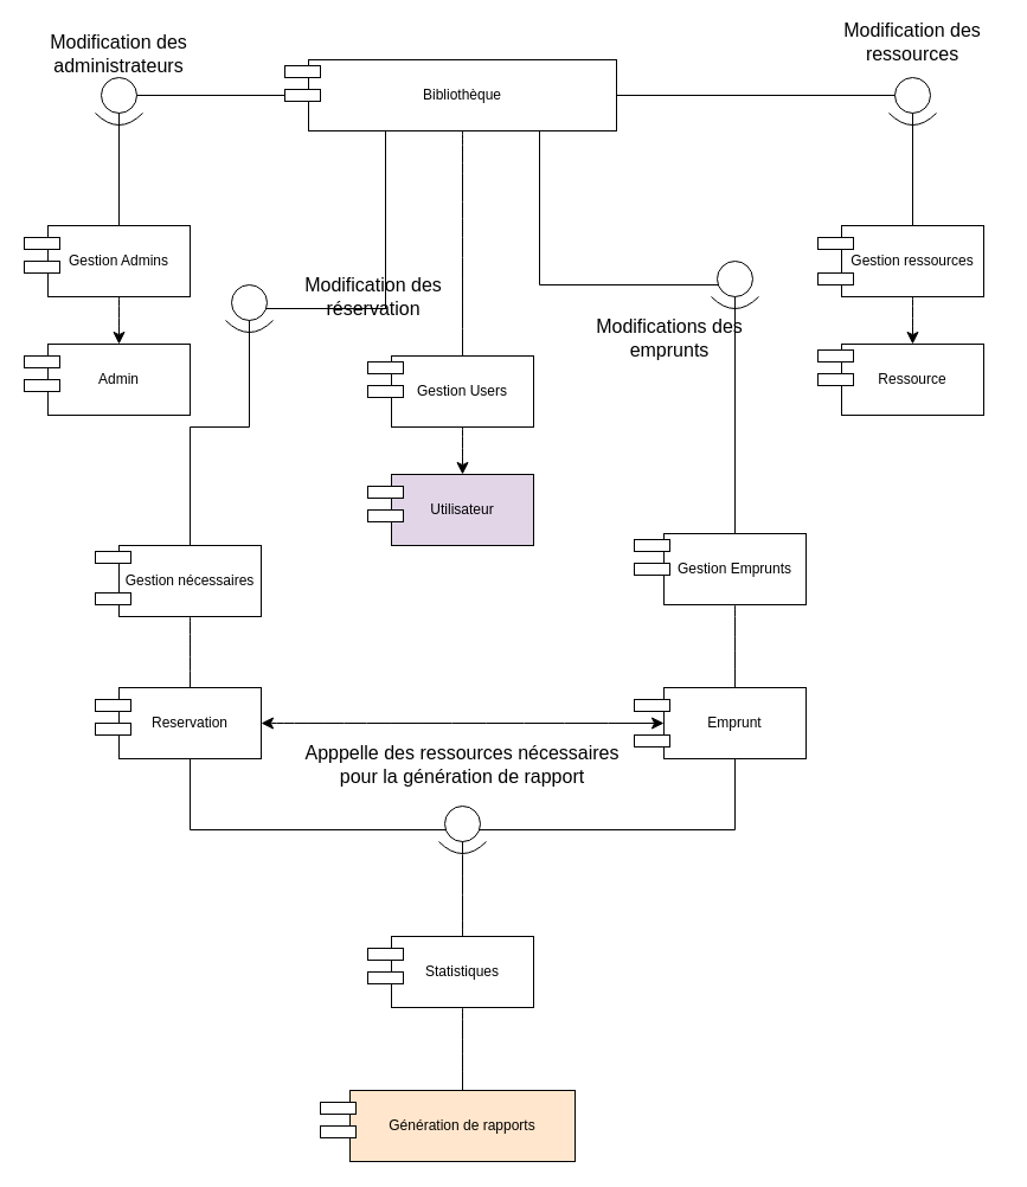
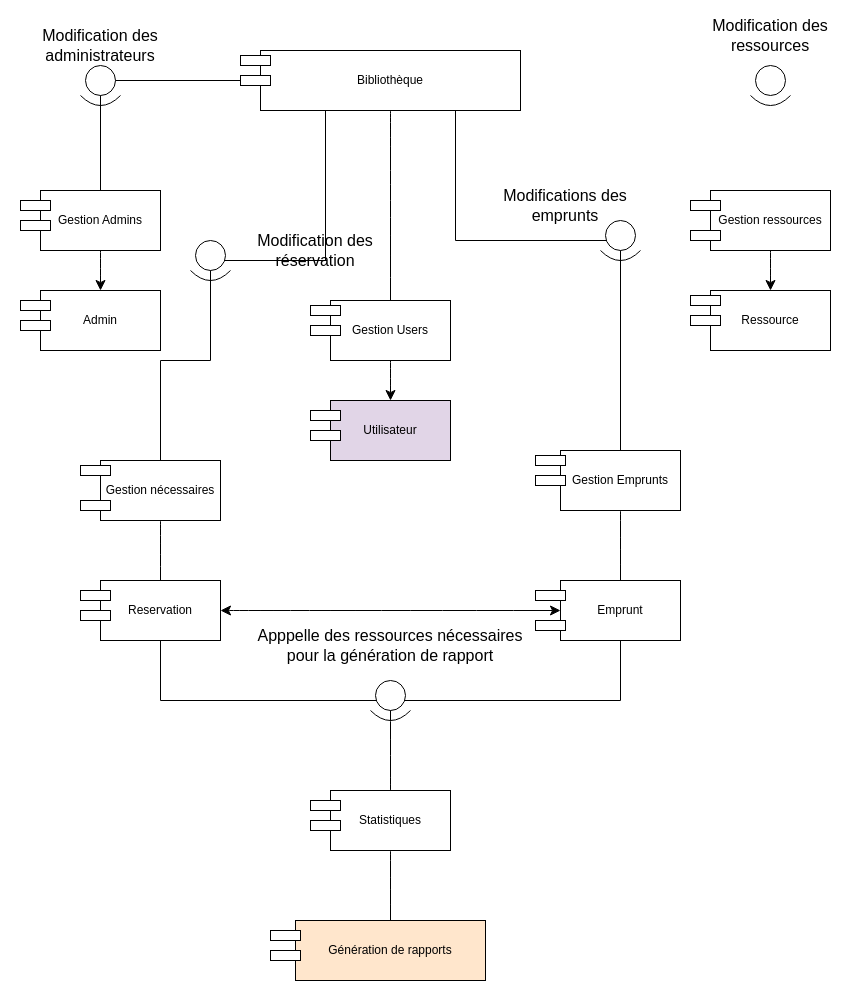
- <mxCell id="3" style="edgeStyle=none;curved=0;rounded=0;orthogonalLoop=1;jettySize=auto;html=1;entryX=0.5;entryY=0;entryDx=0;entryDy=0;fontSize=12;startSize=8;endSize=8;endArrow=none;startFill=0;" edge="1" parent="1" source="7" target="13"><mxGeometry relative="1" as="geometry"><Array as="points"><mxPoint x="770" y="80" /></Array></mxGeometry></mxCell>
- <mxCell id="36" value="Modifications des emprunts" style="text;strokeColor=none;fillColor=none;html=1;align=center;verticalAlign=middle;whiteSpace=wrap;rounded=0;fontSize=16;" vertex="1" parent="1"><mxGeometry x="490" y="270" width="150" height="30" as="geometry" /></mxCell>
+ <mxCell id="36" value="Modifications des emprunts" style="text;strokeColor=none;fillColor=none;html=1;align=center;verticalAlign=middle;whiteSpace=wrap;rounded=0;fontSize=16;" vertex="1" parent="1"><mxGeometry x="490" y="190" width="150" height="30" as="geometry" /></mxCell>
